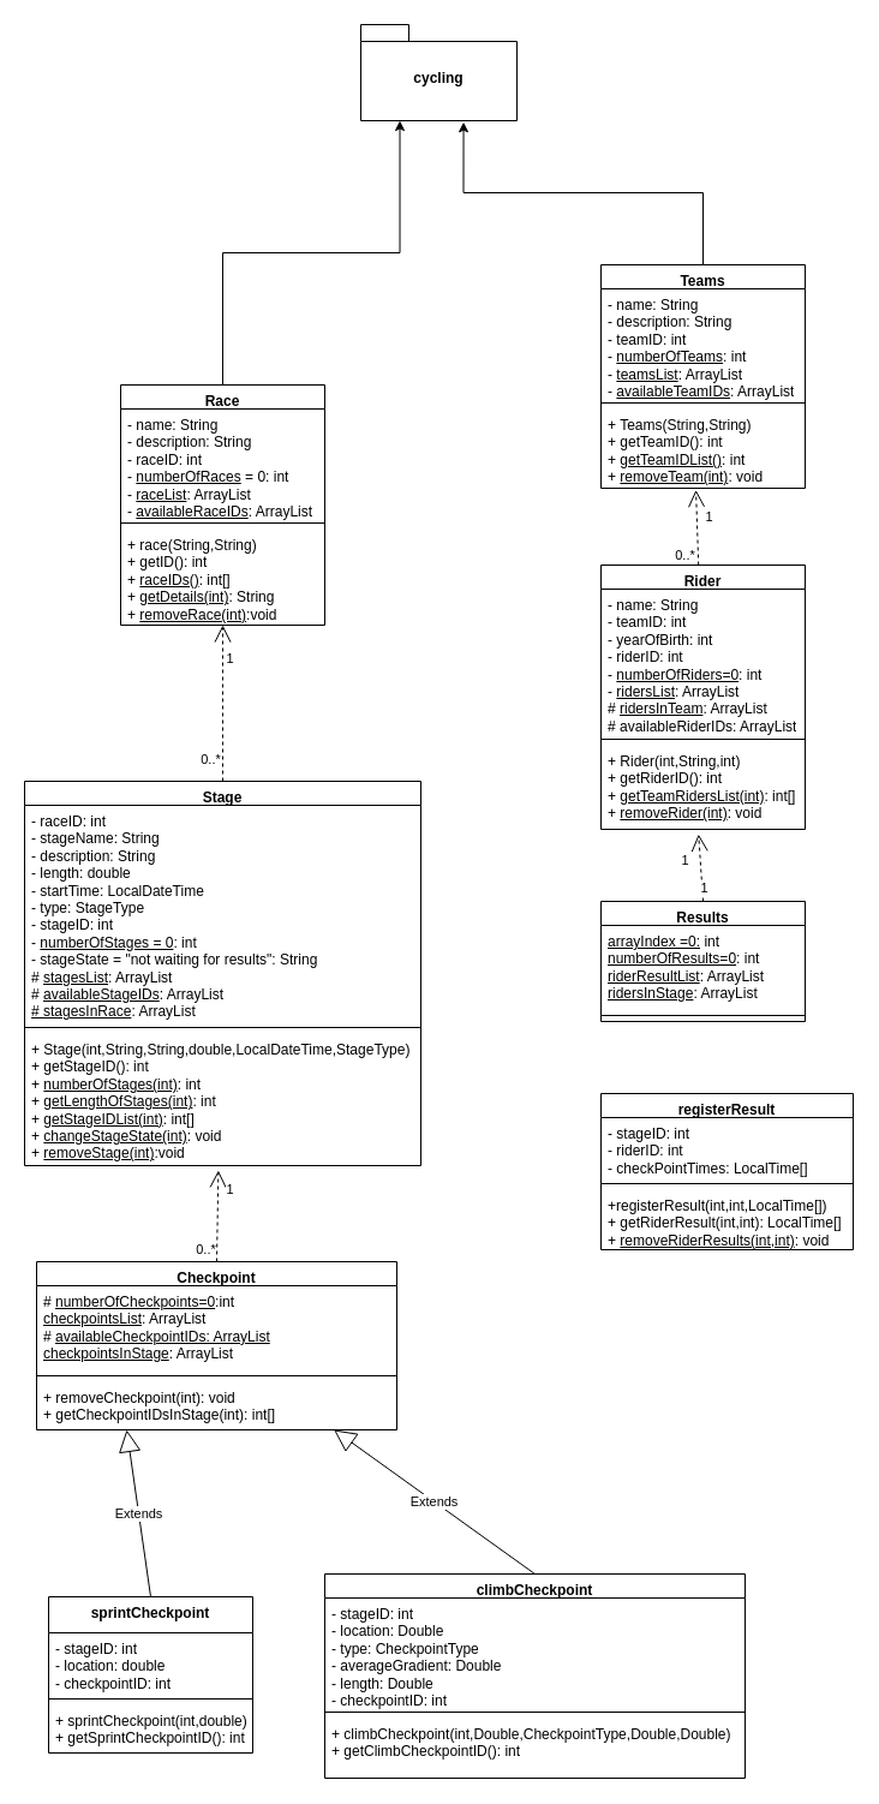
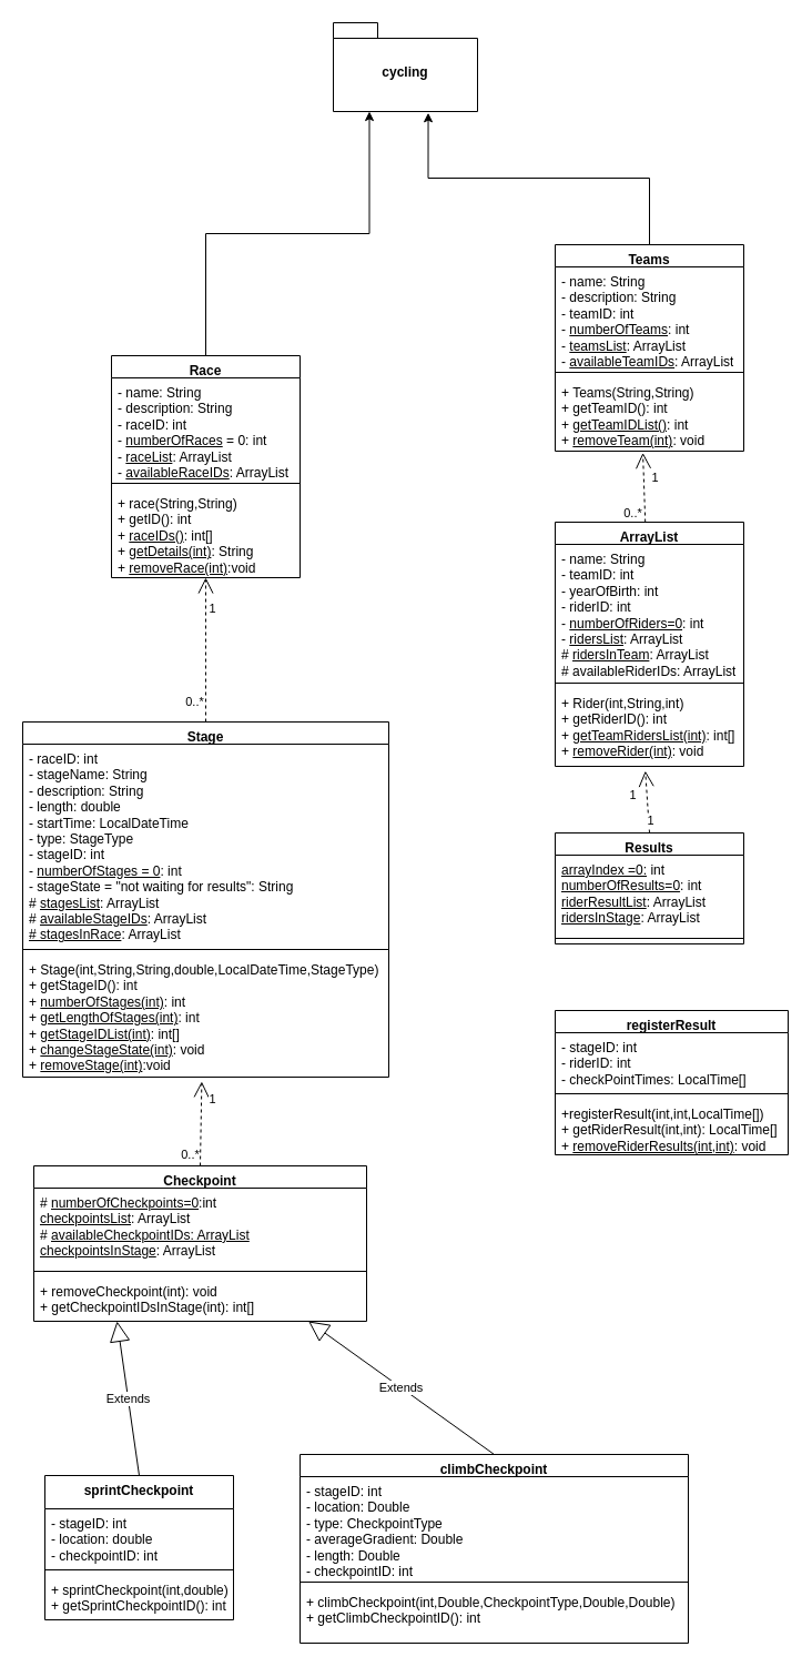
- <mxCell id="10" value="Rider" style="swimlane;fontStyle=1;align=center;verticalAlign=top;childLayout=stackLayout;horizontal=1;startSize=20;horizontalStack=0;resizeParent=1;resizeParentMax=0;resizeLast=0;collapsible=1;marginBottom=0;whiteSpace=wrap;html=1;" vertex="1" parent="1"><mxGeometry x="500" y="470" width="170" height="220" as="geometry"><mxRectangle x="650" y="250" width="80" height="30" as="alternateBounds" /></mxGeometry></mxCell>
+ <mxCell id="10" value="ArrayList" style="swimlane;fontStyle=1;align=center;verticalAlign=top;childLayout=stackLayout;horizontal=1;startSize=20;horizontalStack=0;resizeParent=1;resizeParentMax=0;resizeLast=0;collapsible=1;marginBottom=0;whiteSpace=wrap;html=1;" vertex="1" parent="1"><mxGeometry x="500" y="470" width="170" height="220" as="geometry"><mxRectangle x="650" y="250" width="80" height="30" as="alternateBounds" /></mxGeometry></mxCell>
